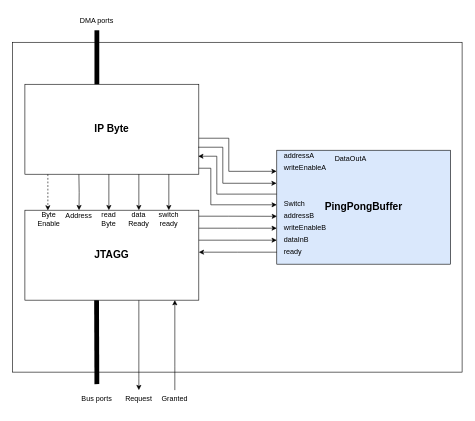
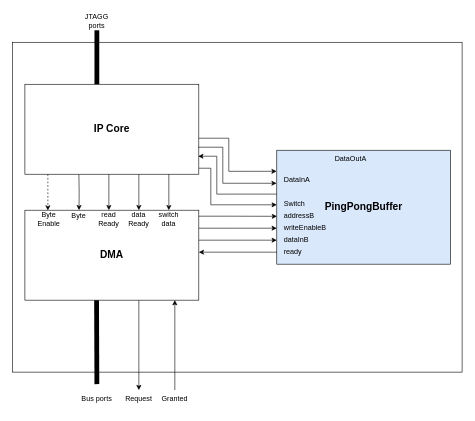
- <mxCell id="25" value="DMA ports" style="text;html=1;align=center;verticalAlign=middle;whiteSpace=wrap;rounded=0;" vertex="1" parent="1"><mxGeometry x="131" width="60" height="30" as="geometry" y="20" /></mxCell>
+ <mxCell id="25" value="JTAGG ports" style="text;html=1;align=center;verticalAlign=middle;whiteSpace=wrap;rounded=0;" vertex="1" parent="1"><mxGeometry x="131" width="60" height="30" as="geometry" y="20" /></mxCell>
- <mxCell id="3" value="&lt;font style=&quot;font-size: 17px;&quot;&gt;&lt;b&gt;IP Byte&lt;/b&gt;&lt;/font&gt;" style="rounded=0;whiteSpace=wrap;html=1;" vertex="1" parent="1"><mxGeometry x="41" y="140" width="290" height="150" as="geometry" /></mxCell>
+ <mxCell id="3" value="&lt;font style=&quot;font-size: 17px;&quot;&gt;&lt;b&gt;IP Core&lt;/b&gt;&lt;/font&gt;" style="rounded=0;whiteSpace=wrap;html=1;" vertex="1" parent="1"><mxGeometry x="41" y="140" width="290" height="150" as="geometry" /></mxCell>
- <mxCell id="15" value="addressA" style="text;html=1;align=left;verticalAlign=middle;whiteSpace=wrap;rounded=0;" vertex="1" parent="1"><mxGeometry x="471" y="250" width="50" height="20" as="geometry" /></mxCell>
- <mxCell id="16" value="writeEnableA" style="text;html=1;align=left;verticalAlign=middle;whiteSpace=wrap;rounded=0;" vertex="1" parent="1"><mxGeometry x="471" y="270" width="70" height="20" as="geometry" /></mxCell>
+ <mxCell id="17" value="DataInA" style="text;html=1;align=left;verticalAlign=middle;whiteSpace=wrap;rounded=0;" vertex="1" parent="1"><mxGeometry x="471" y="290" width="50" height="20" as="geometry" /></mxCell>
- <mxCell id="33" value="Address" style="text;html=1;align=center;verticalAlign=middle;whiteSpace=wrap;rounded=0;" vertex="1" parent="1"><mxGeometry x="101" y="345" width="60" height="30" as="geometry" /></mxCell>
+ <mxCell id="33" value="Byte" style="text;html=1;align=center;verticalAlign=middle;whiteSpace=wrap;rounded=0;" vertex="1" parent="1"><mxGeometry x="101" y="345" width="60" height="30" as="geometry" /></mxCell>
- <mxCell id="34" value="read&lt;div&gt;Byte&lt;/div&gt;" style="text;html=1;align=center;verticalAlign=middle;whiteSpace=wrap;rounded=0;" vertex="1" parent="1"><mxGeometry x="151" y="350" width="60" height="30" as="geometry" /></mxCell>
+ <mxCell id="34" value="read&lt;div&gt;Ready&lt;/div&gt;" style="text;html=1;align=center;verticalAlign=middle;whiteSpace=wrap;rounded=0;" vertex="1" parent="1"><mxGeometry x="151" y="350" width="60" height="30" as="geometry" /></mxCell>
- <mxCell id="40" value="switch&lt;div&gt;ready&lt;/div&gt;" style="text;html=1;align=center;verticalAlign=middle;whiteSpace=wrap;rounded=0;" vertex="1" parent="1"><mxGeometry x="251" y="350" width="60" height="30" as="geometry" /></mxCell>
+ <mxCell id="40" value="switch&lt;div&gt;data&lt;/div&gt;" style="text;html=1;align=center;verticalAlign=middle;whiteSpace=wrap;rounded=0;" vertex="1" parent="1"><mxGeometry x="251" y="350" width="60" height="30" as="geometry" /></mxCell>
- <mxCell id="5" value="&lt;font style=&quot;font-size: 17px;&quot;&gt;&lt;b&gt;JTAGG&lt;/b&gt;&lt;/font&gt;" style="rounded=0;whiteSpace=wrap;html=1;" vertex="1" parent="1"><mxGeometry x="41" y="350" width="290" height="150" as="geometry" /></mxCell>
+ <mxCell id="5" value="&lt;font style=&quot;font-size: 17px;&quot;&gt;&lt;b&gt;DMA&lt;/b&gt;&lt;/font&gt;" style="rounded=0;whiteSpace=wrap;html=1;" vertex="1" parent="1"><mxGeometry x="41" y="350" width="290" height="150" as="geometry" /></mxCell>
